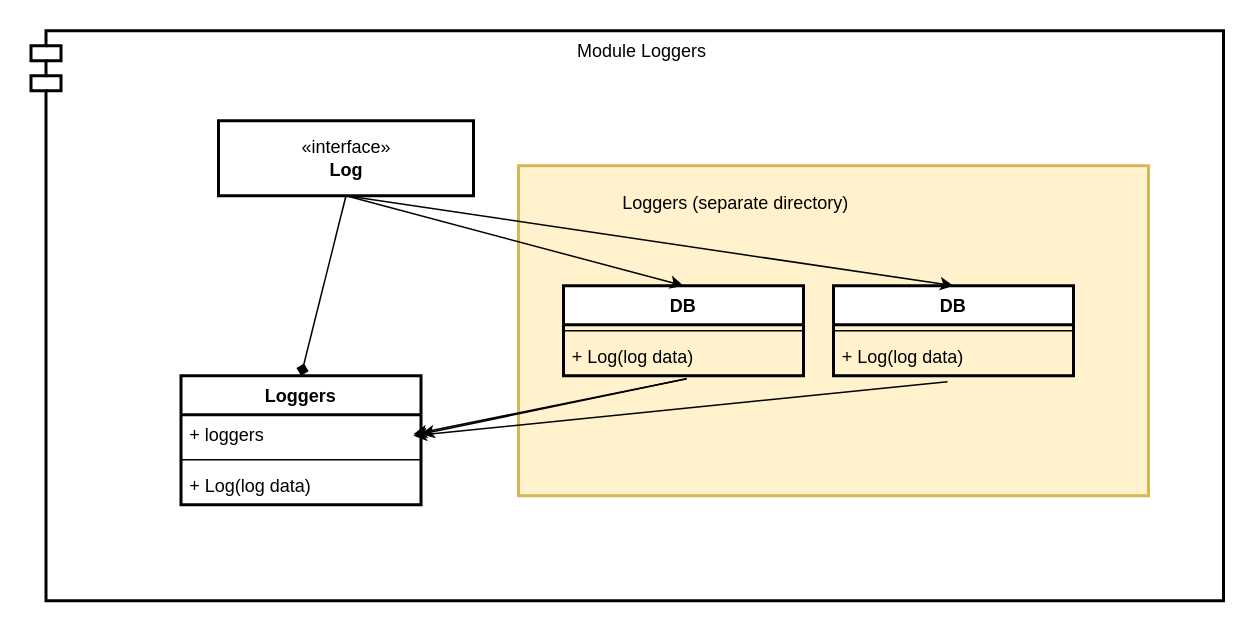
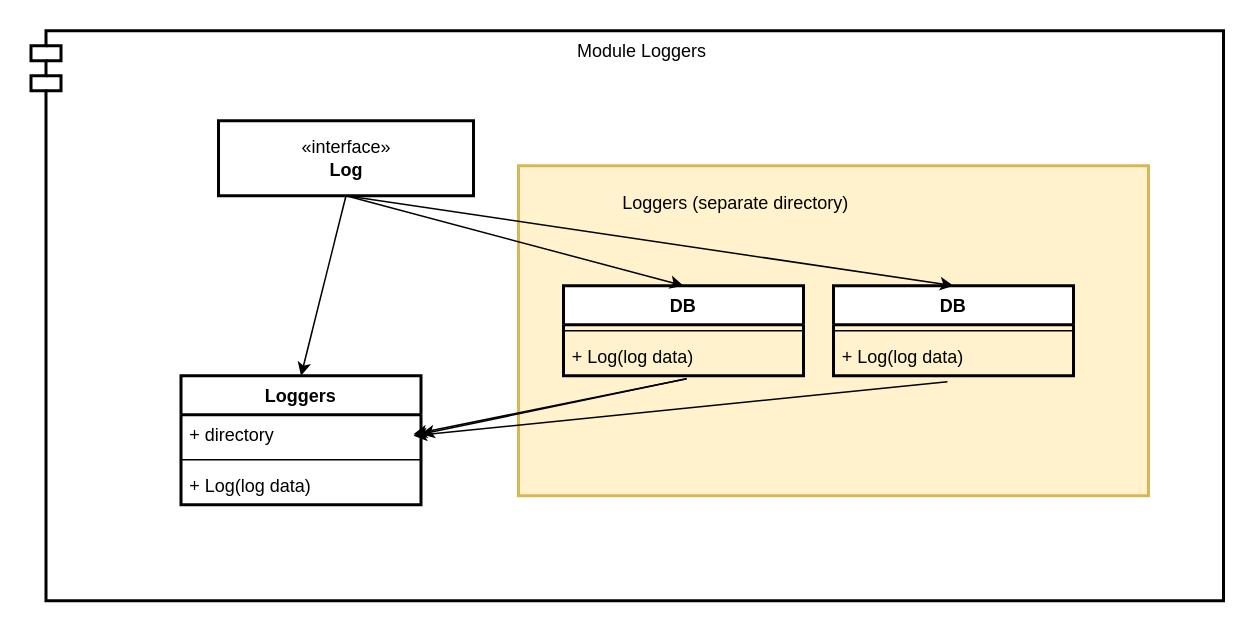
- <mxCell id="17" value="" style="endArrow=diamond;html=1;rounded=0;fontSize=12;strokeWidth=1;exitX=0.5;exitY=1;exitDx=0;exitDy=0;entryX=0.5;entryY=0;entryDx=0;entryDy=0;" edge="1" parent="1" source="4" target="5"><mxGeometry width="50" height="50" relative="1" as="geometry"><mxPoint x="210" y="140" as="sourcePoint" /><mxPoint x="465" y="200" as="targetPoint" /></mxGeometry></mxCell>
+ <mxCell id="17" value="" style="endArrow=classic;html=1;rounded=0;fontSize=12;strokeWidth=1;exitX=0.5;exitY=1;exitDx=0;exitDy=0;entryX=0.5;entryY=0;entryDx=0;entryDy=0;" edge="1" parent="1" source="4" target="5"><mxGeometry width="50" height="50" relative="1" as="geometry"><mxPoint x="210" y="140" as="sourcePoint" /><mxPoint x="465" y="200" as="targetPoint" /></mxGeometry></mxCell>
- <mxCell id="6" value="+ loggers" style="text;strokeColor=none;fillColor=none;align=left;verticalAlign=top;spacingLeft=4;spacingRight=4;overflow=hidden;rotatable=0;points=[[0,0.5],[1,0.5]];portConstraint=eastwest;fontSize=12;" vertex="1" parent="5"><mxGeometry y="26" width="160" height="26" as="geometry" /></mxCell>
+ <mxCell id="6" value="+ directory" style="text;strokeColor=none;fillColor=none;align=left;verticalAlign=top;spacingLeft=4;spacingRight=4;overflow=hidden;rotatable=0;points=[[0,0.5],[1,0.5]];portConstraint=eastwest;fontSize=12;" vertex="1" parent="5"><mxGeometry y="26" width="160" height="26" as="geometry" /></mxCell>
